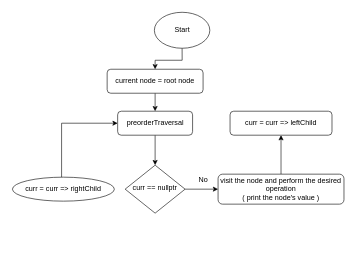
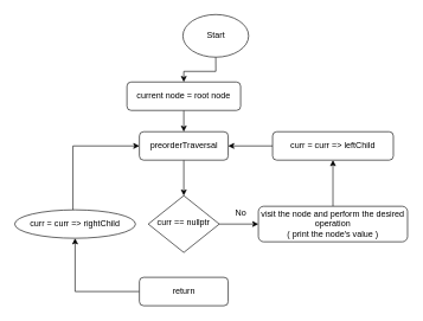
+ <mxCell id="13" style="edgeStyle=orthogonalEdgeStyle;rounded=0;orthogonalLoop=1;jettySize=auto;html=1;" parent="1" source="14" target="11" edge="1"><mxGeometry relative="1" as="geometry" /></mxCell>
+ <mxCell id="17" style="edgeStyle=orthogonalEdgeStyle;rounded=0;orthogonalLoop=1;jettySize=auto;html=1;entryX=0.5;entryY=1;entryDx=0;entryDy=0;" edge="1" parent="1" source="18" target="16"><mxGeometry relative="1" as="geometry"><mxPoint x="95.2" y="336.4" as="targetPoint" /></mxGeometry></mxCell>
+ <mxCell id="18" value="return" style="rounded=1;whiteSpace=wrap;html=1;fontSize=12;glass=0;strokeWidth=1;shadow=0;" vertex="1" parent="1"><mxGeometry x="195.5" y="390" width="125" height="40" as="geometry" /></mxCell>
